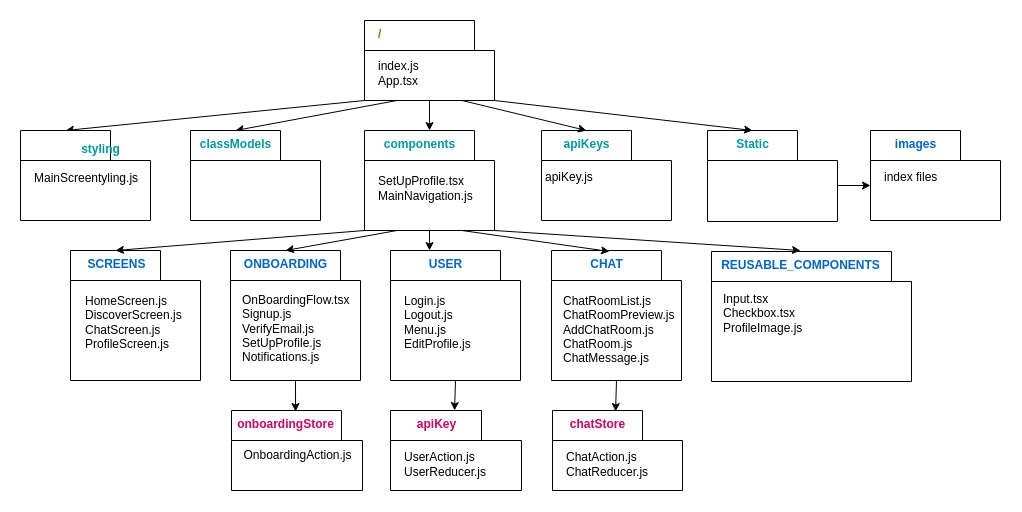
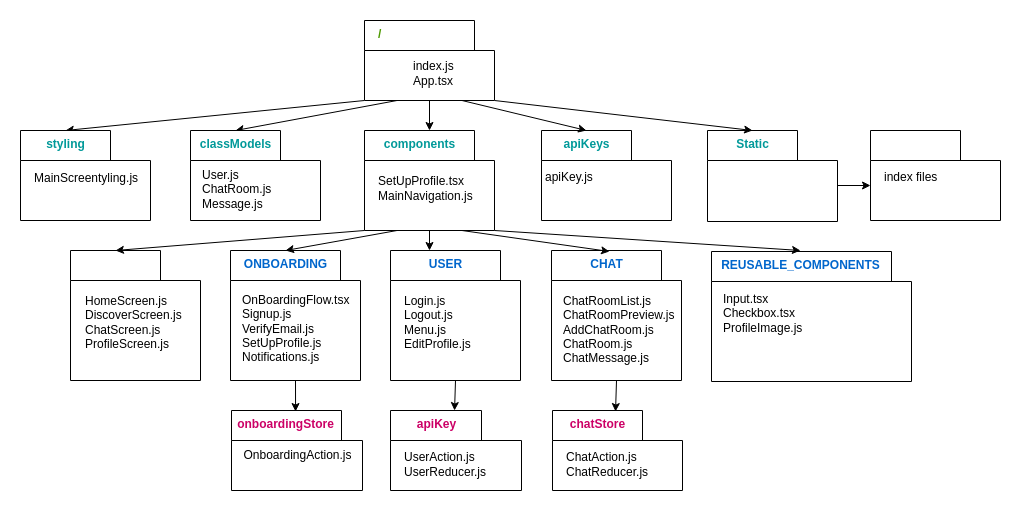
- <mxCell id="53" value="index.js&lt;br&gt;App.tsx" style="text;html=1;resizable=0;autosize=1;align=left;verticalAlign=middle;points=[];fillColor=none;strokeColor=none;rounded=0;" parent="1" vertex="1"><mxGeometry x="376" y="58" width="60" height="30" as="geometry" /></mxCell>
+ <mxCell id="53" value="index.js&lt;br&gt;App.tsx" style="text;html=1;resizable=0;autosize=1;align=left;verticalAlign=middle;points=[];fillColor=none;strokeColor=none;rounded=0;" parent="1" vertex="1"><mxGeometry x="411" y="58" width="60" height="30" as="geometry" /></mxCell>
- <mxCell id="58" value="&lt;b&gt;&lt;font color=&quot;#0066cc&quot;&gt;images&lt;/font&gt;&lt;/b&gt;" style="text;html=1;resizable=0;autosize=1;align=center;verticalAlign=middle;points=[];fillColor=none;strokeColor=none;rounded=0;" vertex="1" parent="1"><mxGeometry x="884.998" y="134.002" width="60" height="20" as="geometry" /></mxCell>
- <mxCell id="61" value="&lt;b&gt;&lt;font color=&quot;#009999&quot;&gt;styling&lt;/font&gt;&lt;/b&gt;" style="text;html=1;resizable=0;autosize=1;align=center;verticalAlign=middle;points=[];fillColor=none;strokeColor=none;rounded=0;" vertex="1" parent="1"><mxGeometry x="74.998" y="139.002" width="50" height="20" as="geometry" /></mxCell>
+ <mxCell id="61" value="&lt;b&gt;&lt;font color=&quot;#009999&quot;&gt;styling&lt;/font&gt;&lt;/b&gt;" style="text;html=1;resizable=0;autosize=1;align=center;verticalAlign=middle;points=[];fillColor=none;strokeColor=none;rounded=0;" vertex="1" parent="1"><mxGeometry x="39.998" y="134.002" width="50" height="20" as="geometry" /></mxCell>
+ <mxCell id="56" value="User.js&lt;br&gt;ChatRoom.js&lt;br&gt;Message.js" style="text;html=1;resizable=0;autosize=1;align=left;verticalAlign=middle;points=[];fillColor=none;strokeColor=none;rounded=0;" vertex="1" parent="1"><mxGeometry x="200" y="164" width="80" height="50" as="geometry" /></mxCell>
- <mxCell id="5" value="&lt;b&gt;&lt;font color=&quot;#0066cc&quot;&gt;SCREENS&lt;/font&gt;&lt;/b&gt;" style="text;html=1;resizable=0;autosize=1;align=center;verticalAlign=middle;points=[];fillColor=none;strokeColor=none;rounded=0;" parent="3" vertex="1"><mxGeometry x="10.998" y="4.002" width="70" height="20" as="geometry" /></mxCell>
